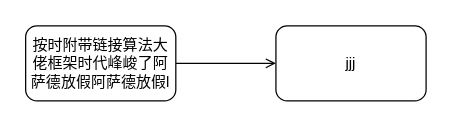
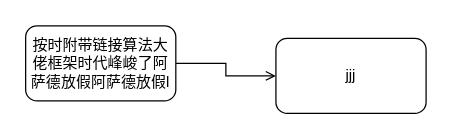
- <mxCell id="4" value="jjj" style="whiteSpace=wrap;html=1;rounded=1;" parent="1" vertex="1"><mxGeometry x="220" y="20" width="120" height="60" as="geometry" /></mxCell>
+ <mxCell id="4" value="jjj" style="whiteSpace=wrap;html=1;rounded=1;" parent="1" vertex="1"><mxGeometry x="220" y="30" width="120" height="60" as="geometry" /></mxCell>
